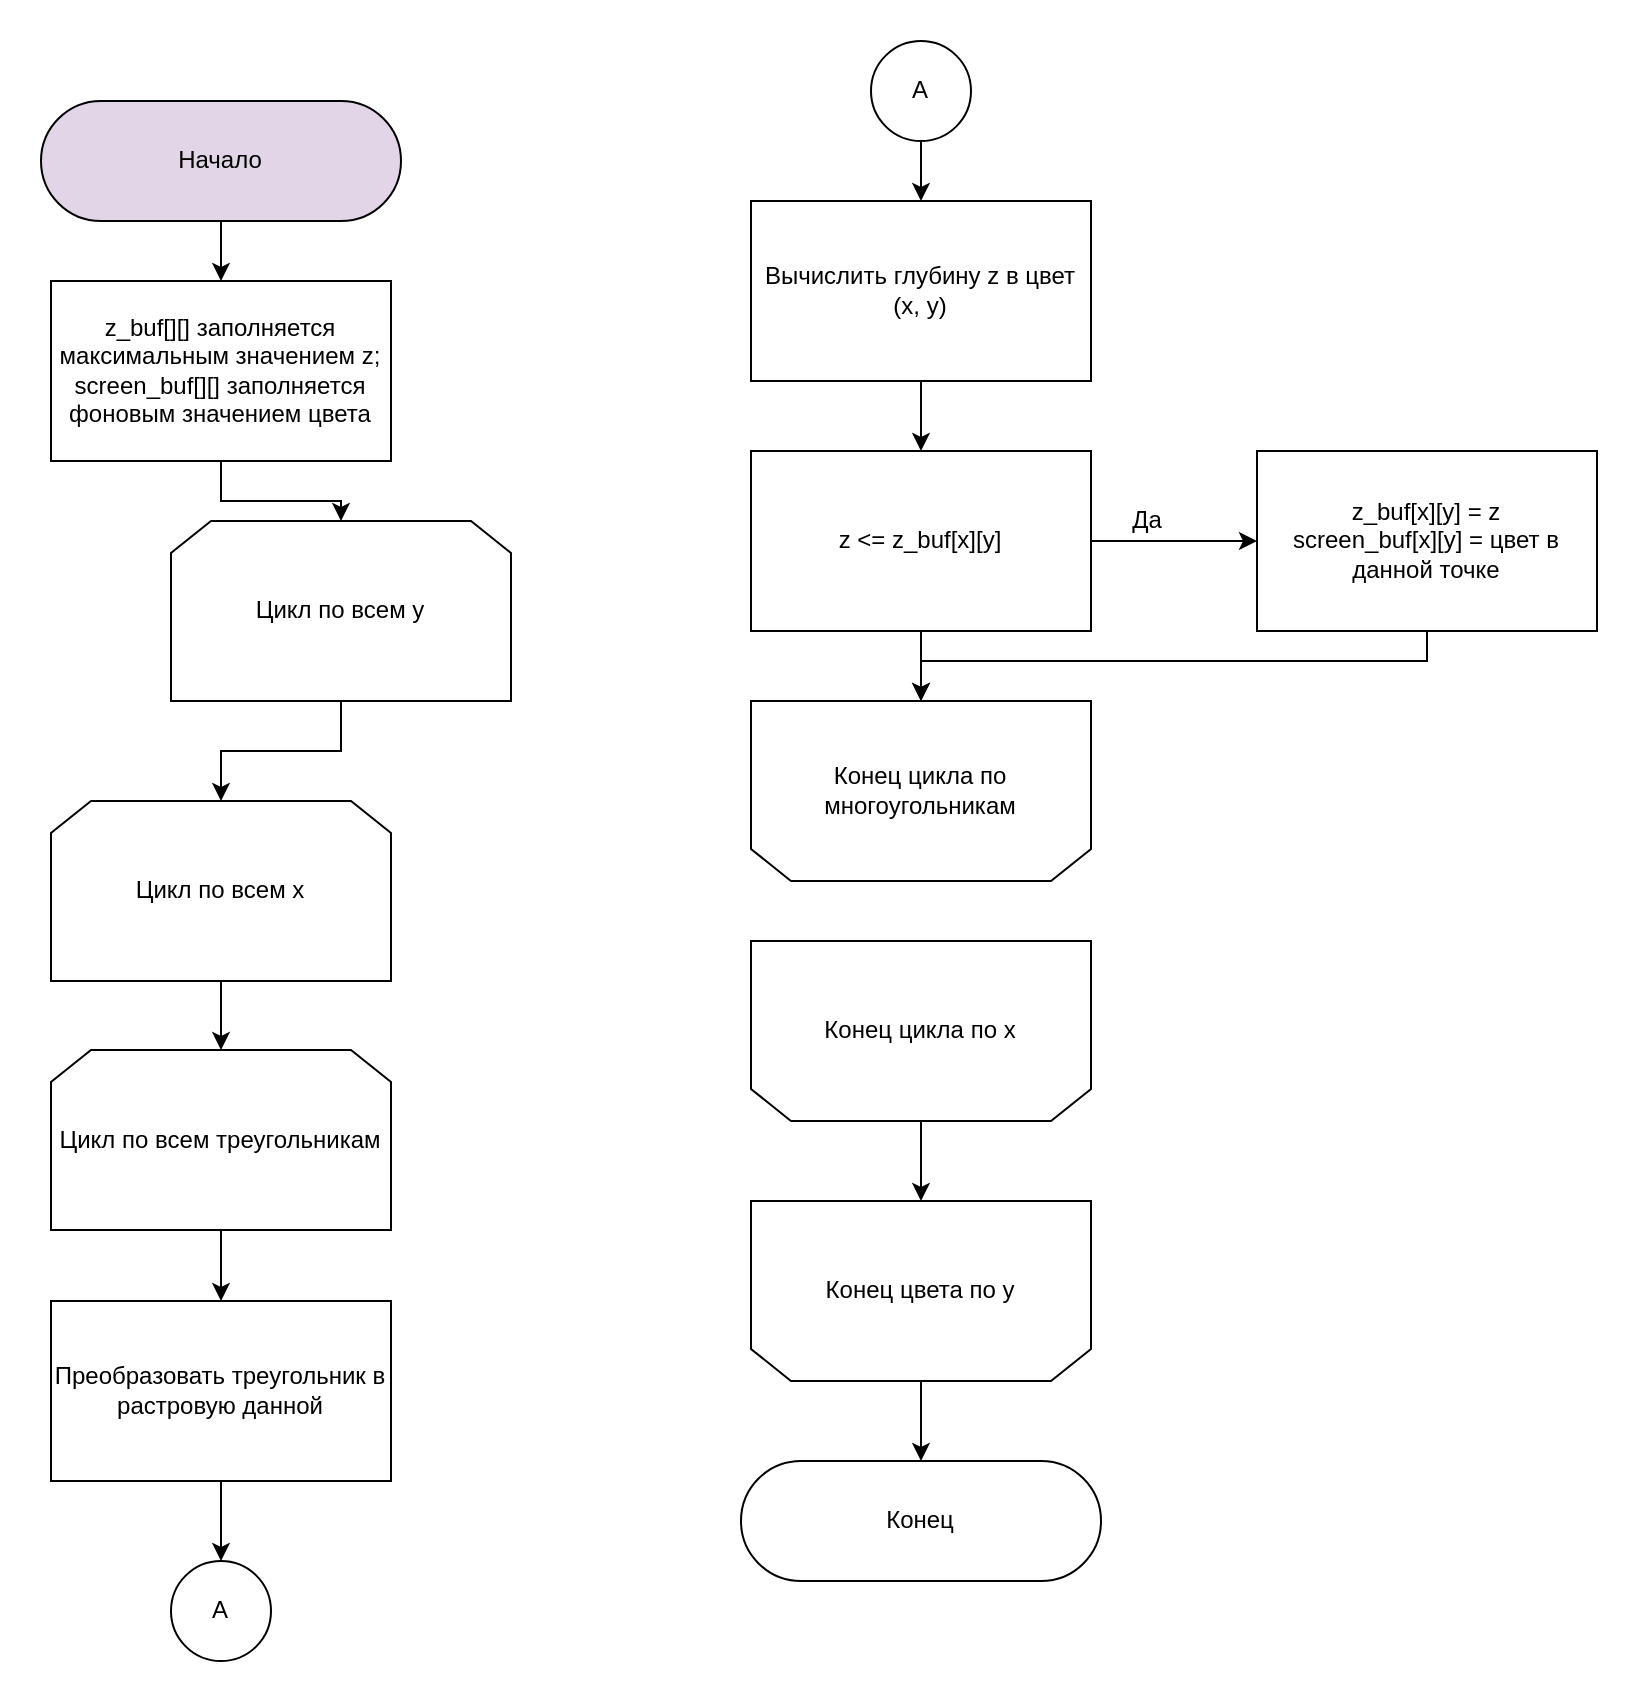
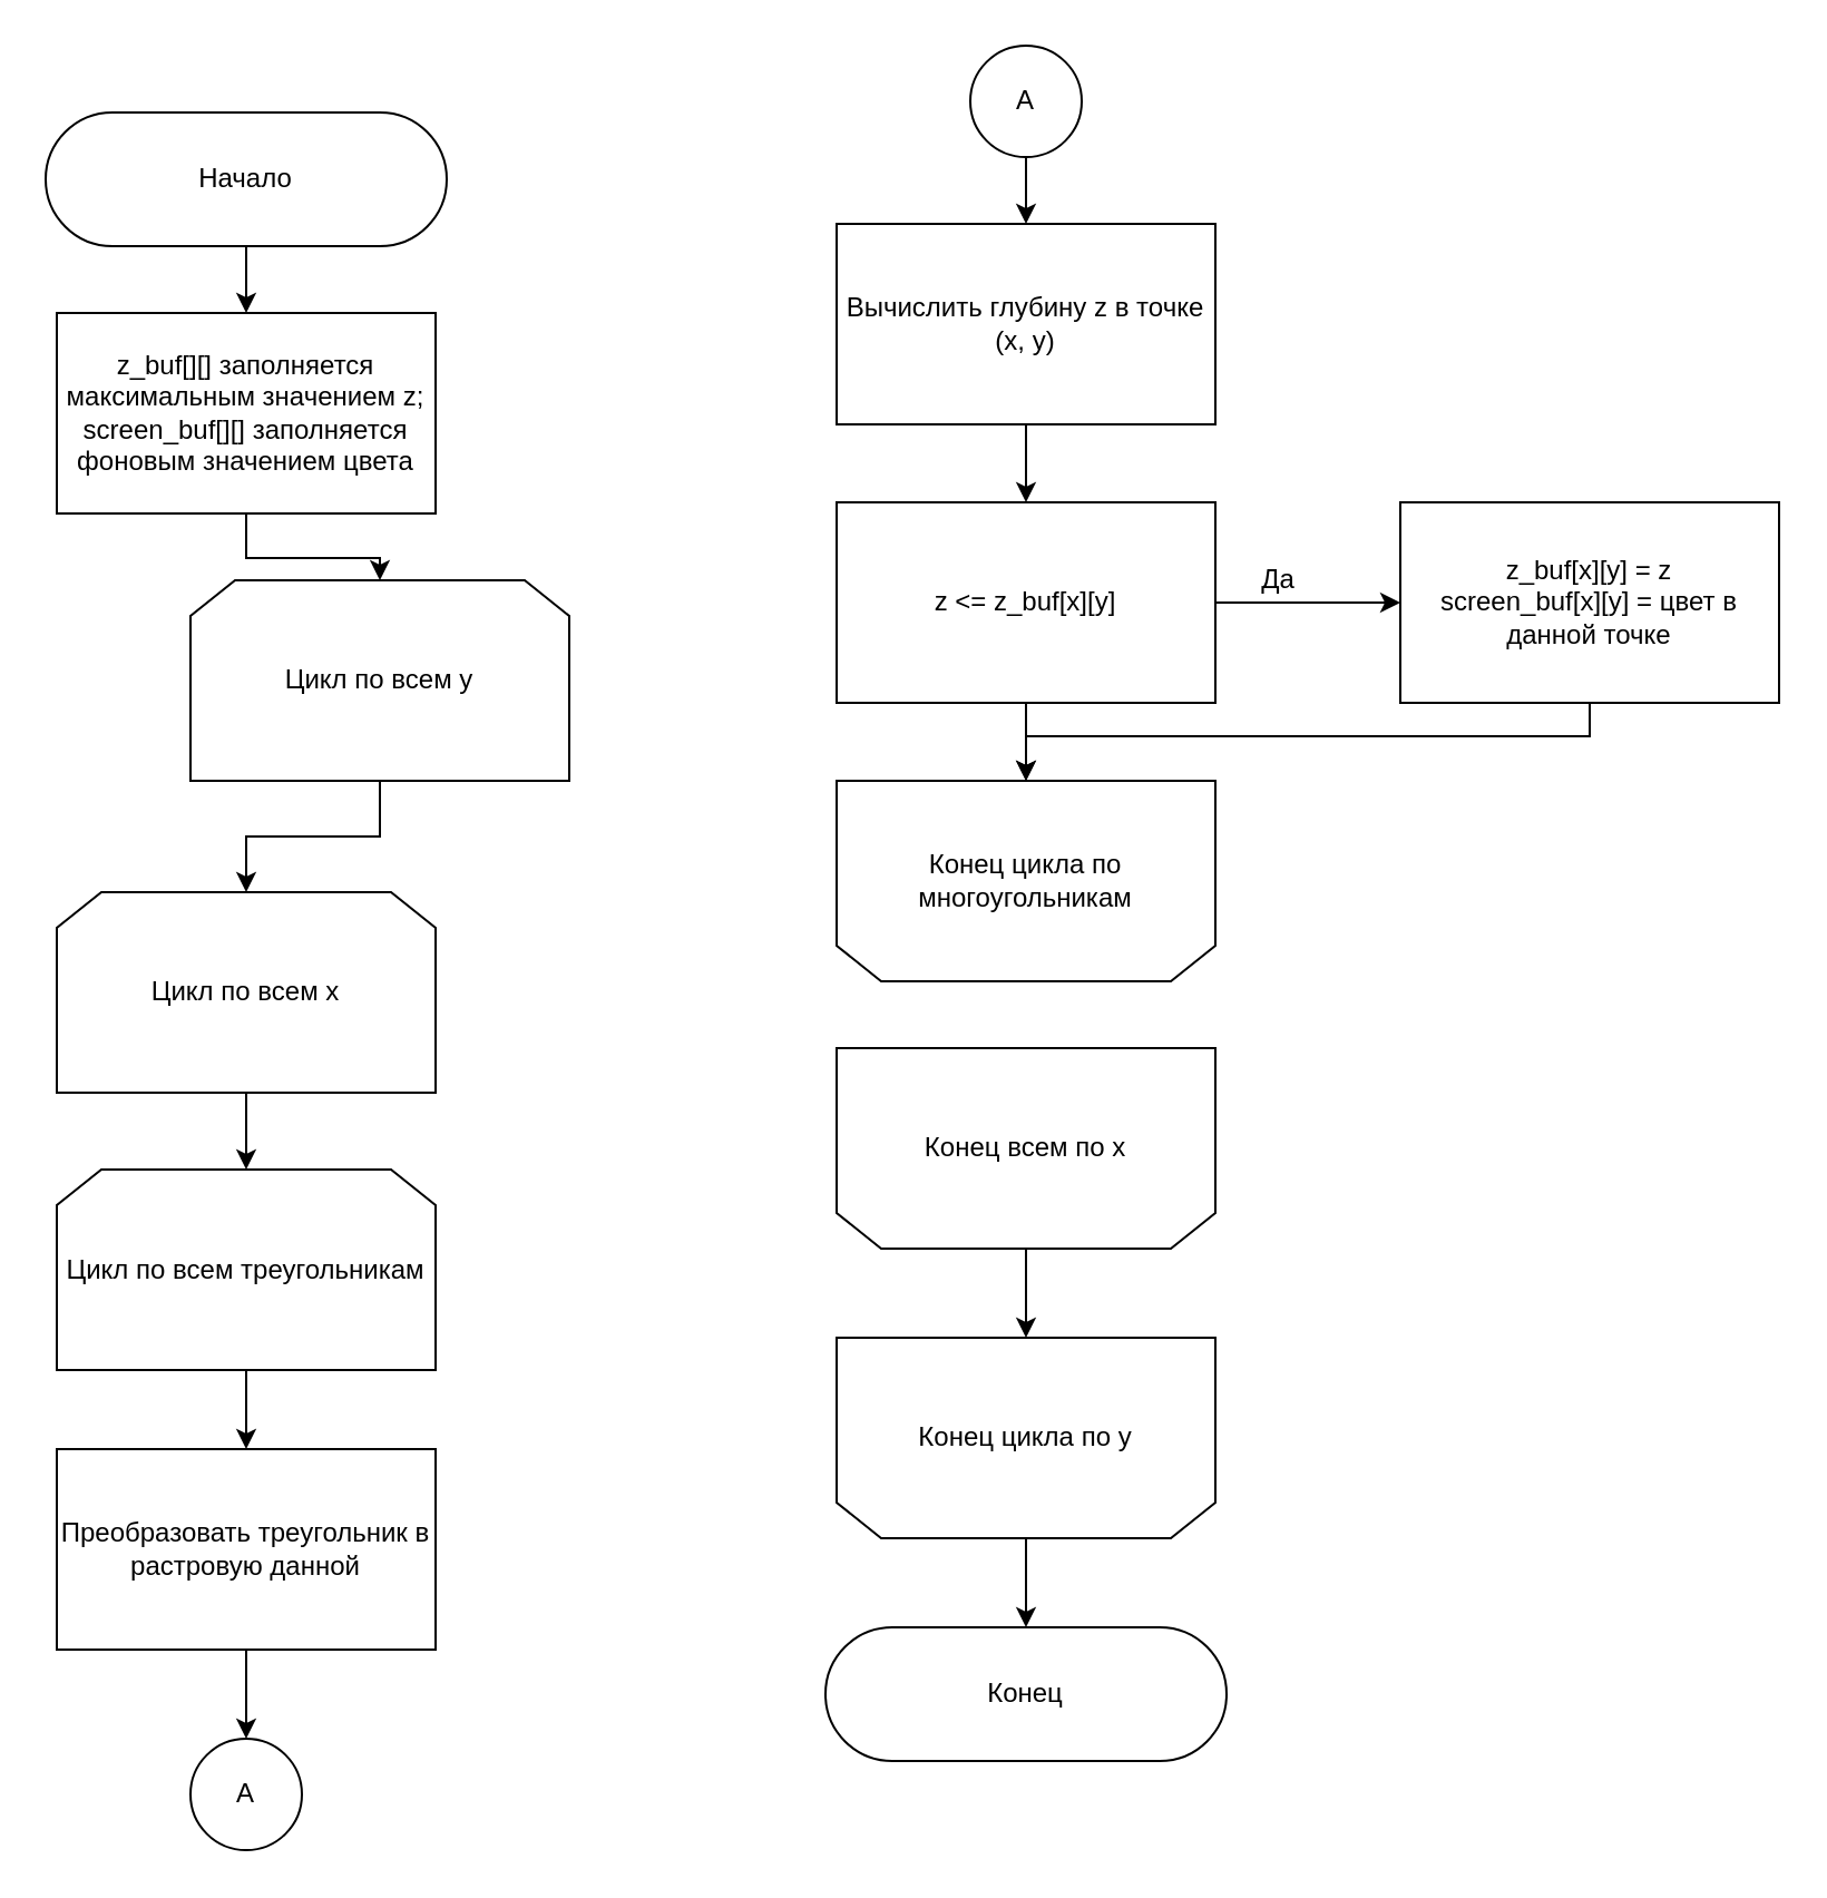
- <mxCell id="29" value="Начало" style="rounded=1;whiteSpace=wrap;html=1;strokeWidth=1;arcSize=50;fillColor=#e1d5e7;" vertex="1" parent="1"><mxGeometry x="20" y="50" width="180" height="60" as="geometry" /></mxCell>
+ <mxCell id="29" value="Начало" style="rounded=1;whiteSpace=wrap;html=1;strokeWidth=1;arcSize=50;" vertex="1" parent="1"><mxGeometry x="20" y="50" width="180" height="60" as="geometry" /></mxCell>
- <mxCell id="14" value="Вычислить глубину z в цвет (x, y)" style="rounded=0;whiteSpace=wrap;html=1;" parent="1" vertex="1"><mxGeometry x="375" y="100" width="170" height="90" as="geometry" /></mxCell>
+ <mxCell id="14" value="Вычислить глубину z в точке (x, y)" style="rounded=0;whiteSpace=wrap;html=1;" parent="1" vertex="1"><mxGeometry x="375" y="100" width="170" height="90" as="geometry" /></mxCell>
- <mxCell id="23" value="Конец цикла по х" style="shape=loopLimit;whiteSpace=wrap;html=1;flipH=0;flipV=1;" parent="1" vertex="1"><mxGeometry x="375" y="470" width="170" height="90" as="geometry" /></mxCell>
+ <mxCell id="23" value="Конец всем по х" style="shape=loopLimit;whiteSpace=wrap;html=1;flipH=0;flipV=1;" parent="1" vertex="1"><mxGeometry x="375" y="470" width="170" height="90" as="geometry" /></mxCell>
- <mxCell id="25" value="Конец цвета по у" style="shape=loopLimit;whiteSpace=wrap;html=1;flipH=0;flipV=1;" parent="1" vertex="1"><mxGeometry x="375" y="600" width="170" height="90" as="geometry" /></mxCell>
+ <mxCell id="25" value="Конец цикла по у" style="shape=loopLimit;whiteSpace=wrap;html=1;flipH=0;flipV=1;" parent="1" vertex="1"><mxGeometry x="375" y="600" width="170" height="90" as="geometry" /></mxCell>
